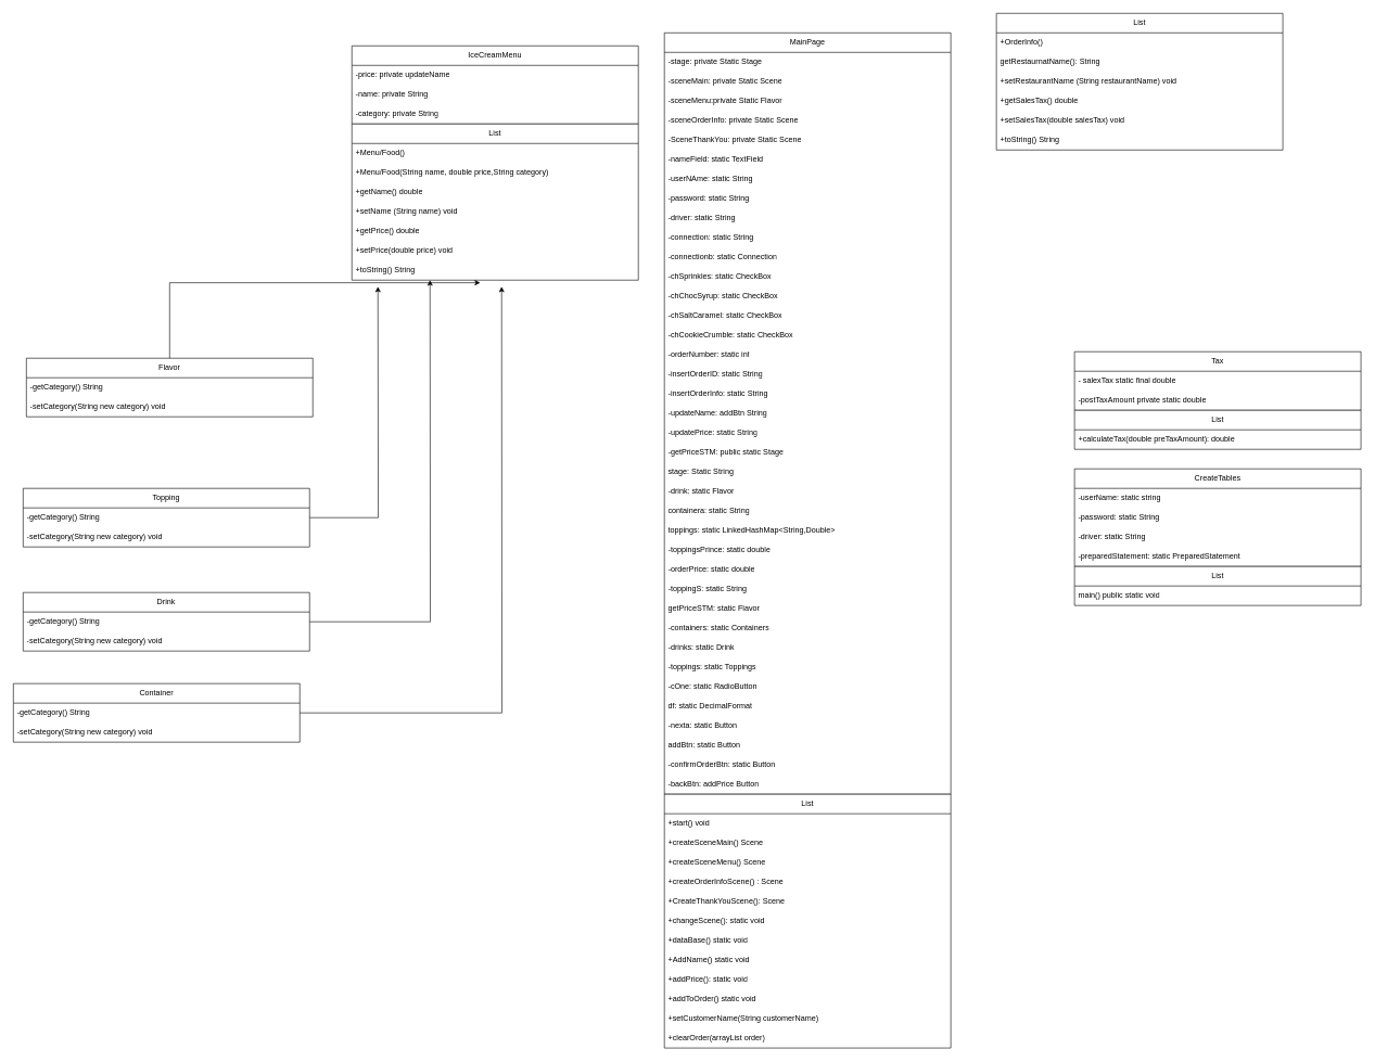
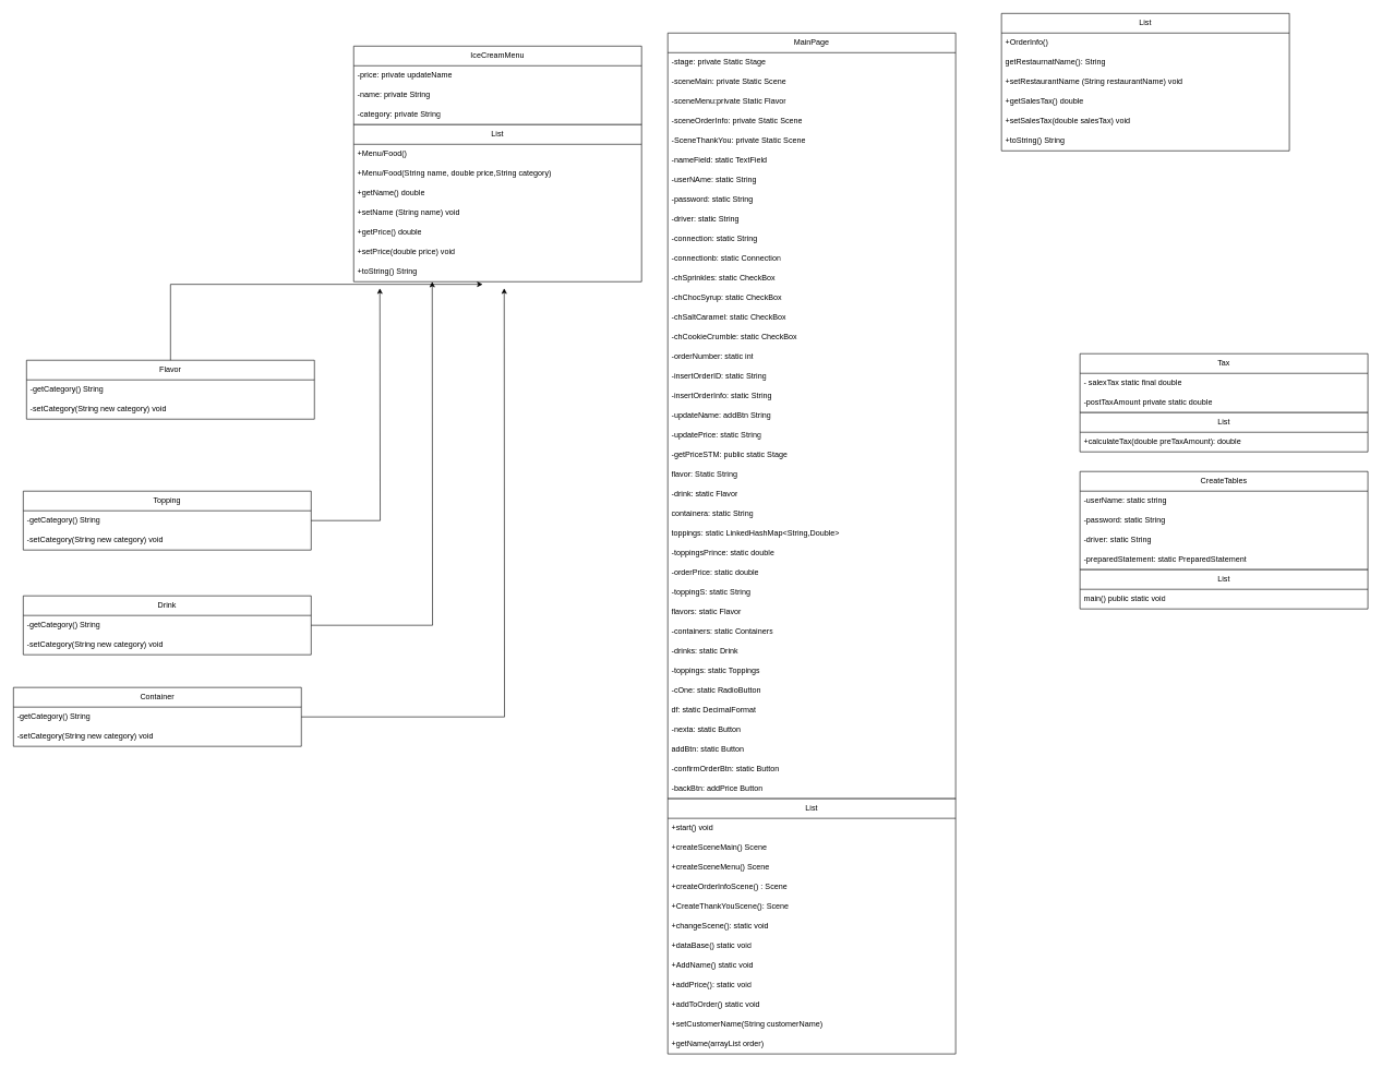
- <mxCell id="36" value="stage: Static String" style="text;strokeColor=none;fillColor=none;align=left;verticalAlign=middle;spacingLeft=4;spacingRight=4;overflow=hidden;points=[[0,0.5],[1,0.5]];portConstraint=eastwest;rotatable=0;whiteSpace=wrap;html=1;" vertex="1" parent="14"><mxGeometry y="660" width="440" height="30" as="geometry" /></mxCell>
+ <mxCell id="36" value="flavor: Static String" style="text;strokeColor=none;fillColor=none;align=left;verticalAlign=middle;spacingLeft=4;spacingRight=4;overflow=hidden;points=[[0,0.5],[1,0.5]];portConstraint=eastwest;rotatable=0;whiteSpace=wrap;html=1;" vertex="1" parent="14"><mxGeometry y="660" width="440" height="30" as="geometry" /></mxCell>
- <mxCell id="43" value="getPriceSTM: static Flavor" style="text;strokeColor=none;fillColor=none;align=left;verticalAlign=middle;spacingLeft=4;spacingRight=4;overflow=hidden;points=[[0,0.5],[1,0.5]];portConstraint=eastwest;rotatable=0;whiteSpace=wrap;html=1;" vertex="1" parent="14"><mxGeometry y="870" width="440" height="30" as="geometry" /></mxCell>
+ <mxCell id="43" value="flavors: static Flavor" style="text;strokeColor=none;fillColor=none;align=left;verticalAlign=middle;spacingLeft=4;spacingRight=4;overflow=hidden;points=[[0,0.5],[1,0.5]];portConstraint=eastwest;rotatable=0;whiteSpace=wrap;html=1;" vertex="1" parent="14"><mxGeometry y="870" width="440" height="30" as="geometry" /></mxCell>
- <mxCell id="72" value="+clearOrder(arrayList order)" style="text;strokeColor=none;fillColor=none;align=left;verticalAlign=middle;spacingLeft=4;spacingRight=4;overflow=hidden;points=[[0,0.5],[1,0.5]];portConstraint=eastwest;rotatable=0;whiteSpace=wrap;html=1;" parent="60" vertex="1"><mxGeometry y="360" width="440" height="30" as="geometry" /></mxCell>
+ <mxCell id="72" value="+getName(arrayList order)" style="text;strokeColor=none;fillColor=none;align=left;verticalAlign=middle;spacingLeft=4;spacingRight=4;overflow=hidden;points=[[0,0.5],[1,0.5]];portConstraint=eastwest;rotatable=0;whiteSpace=wrap;html=1;" parent="60" vertex="1"><mxGeometry y="360" width="440" height="30" as="geometry" /></mxCell>
